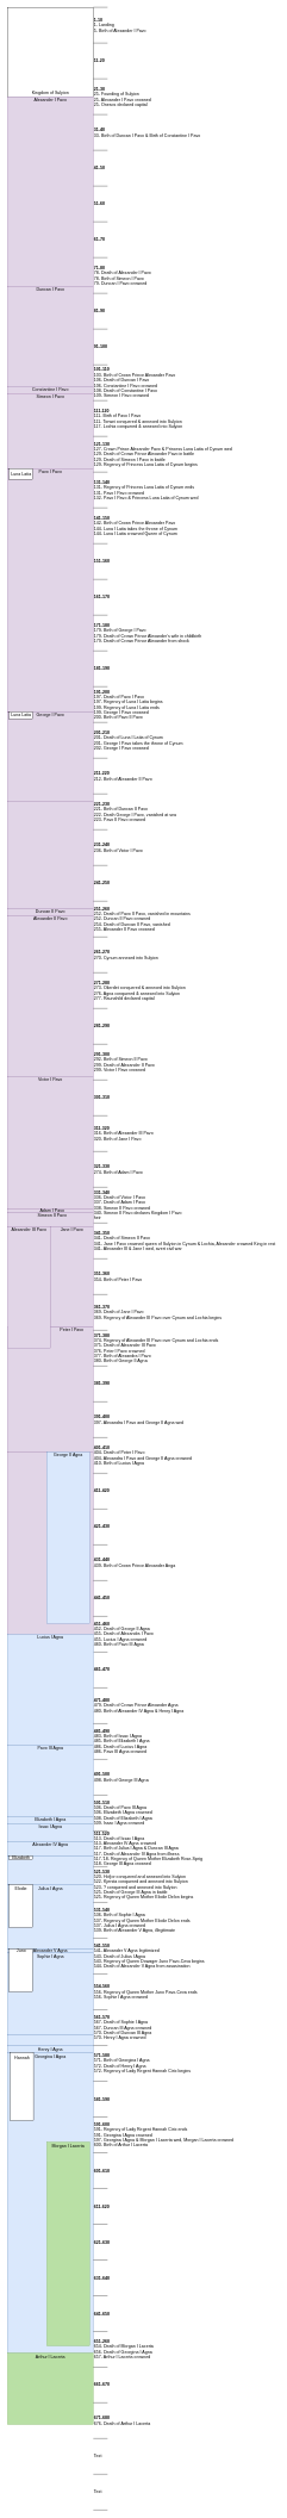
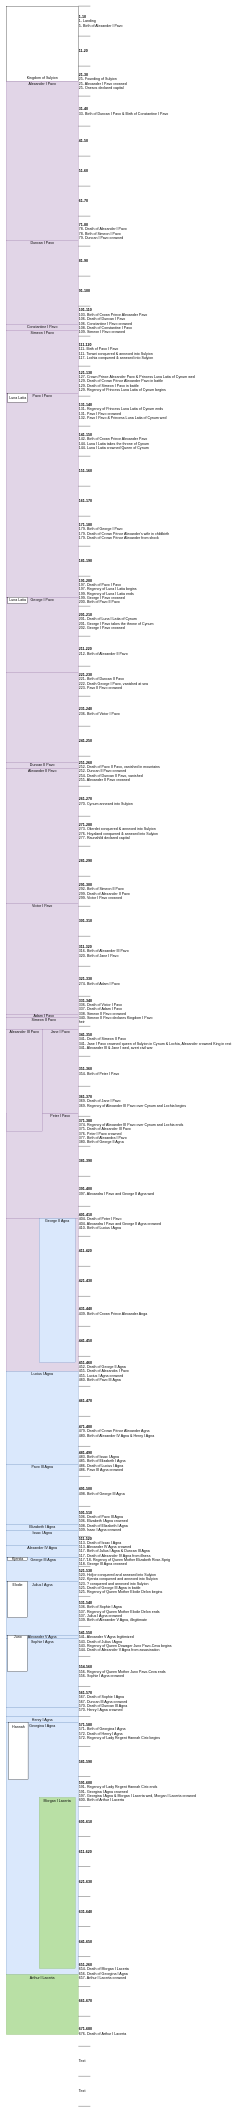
- <mxCell id="83" value="&lt;b&gt;271-280&lt;/b&gt;&lt;br&gt;273- Okerdet conquered &amp;amp; annexed into Sulyion&lt;br&gt;276- Agna conquered &amp;amp; annexed into Sulyion&lt;br&gt;277- Raunahild declared capital" style="text;html=1;strokeColor=none;fillColor=none;align=left;verticalAlign=middle;whiteSpace=wrap;rounded=0;" parent="1" vertex="1"><mxGeometry x="260" y="2720" width="270" height="100" as="geometry" /></mxCell>
+ <mxCell id="83" value="&lt;b&gt;271-280&lt;/b&gt;&lt;br&gt;273- Okerdet conquered &amp;amp; annexed into Sulyion&lt;br&gt;276- Hoyaland conquered &amp;amp; annexed into Sulyion&lt;br&gt;277- Raunahild declared capital" style="text;html=1;strokeColor=none;fillColor=none;align=left;verticalAlign=middle;whiteSpace=wrap;rounded=0;" parent="1" vertex="1"><mxGeometry x="260" y="2720" width="270" height="100" as="geometry" /></mxCell>
- <mxCell id="209" value="Elizabeth" style="text;html=1;strokeColor=none;fillColor=none;align=center;verticalAlign=middle;whiteSpace=wrap;rounded=0;" vertex="1" parent="1"><mxGeometry x="27.5" y="5190" width="60" height="10" as="geometry" /></mxCell>
+ <mxCell id="209" value="Kjersta" style="text;html=1;strokeColor=none;fillColor=none;align=center;verticalAlign=middle;whiteSpace=wrap;rounded=0;" vertex="1" parent="1"><mxGeometry x="27.5" y="5190" width="60" height="10" as="geometry" /></mxCell>
+ <mxCell id="196" value="George III Agna" style="text;html=1;strokeColor=none;fillColor=none;align=center;verticalAlign=middle;whiteSpace=wrap;rounded=0;" parent="1" vertex="1"><mxGeometry x="92.5" y="5190" width="100" height="20" as="geometry" /></mxCell>
